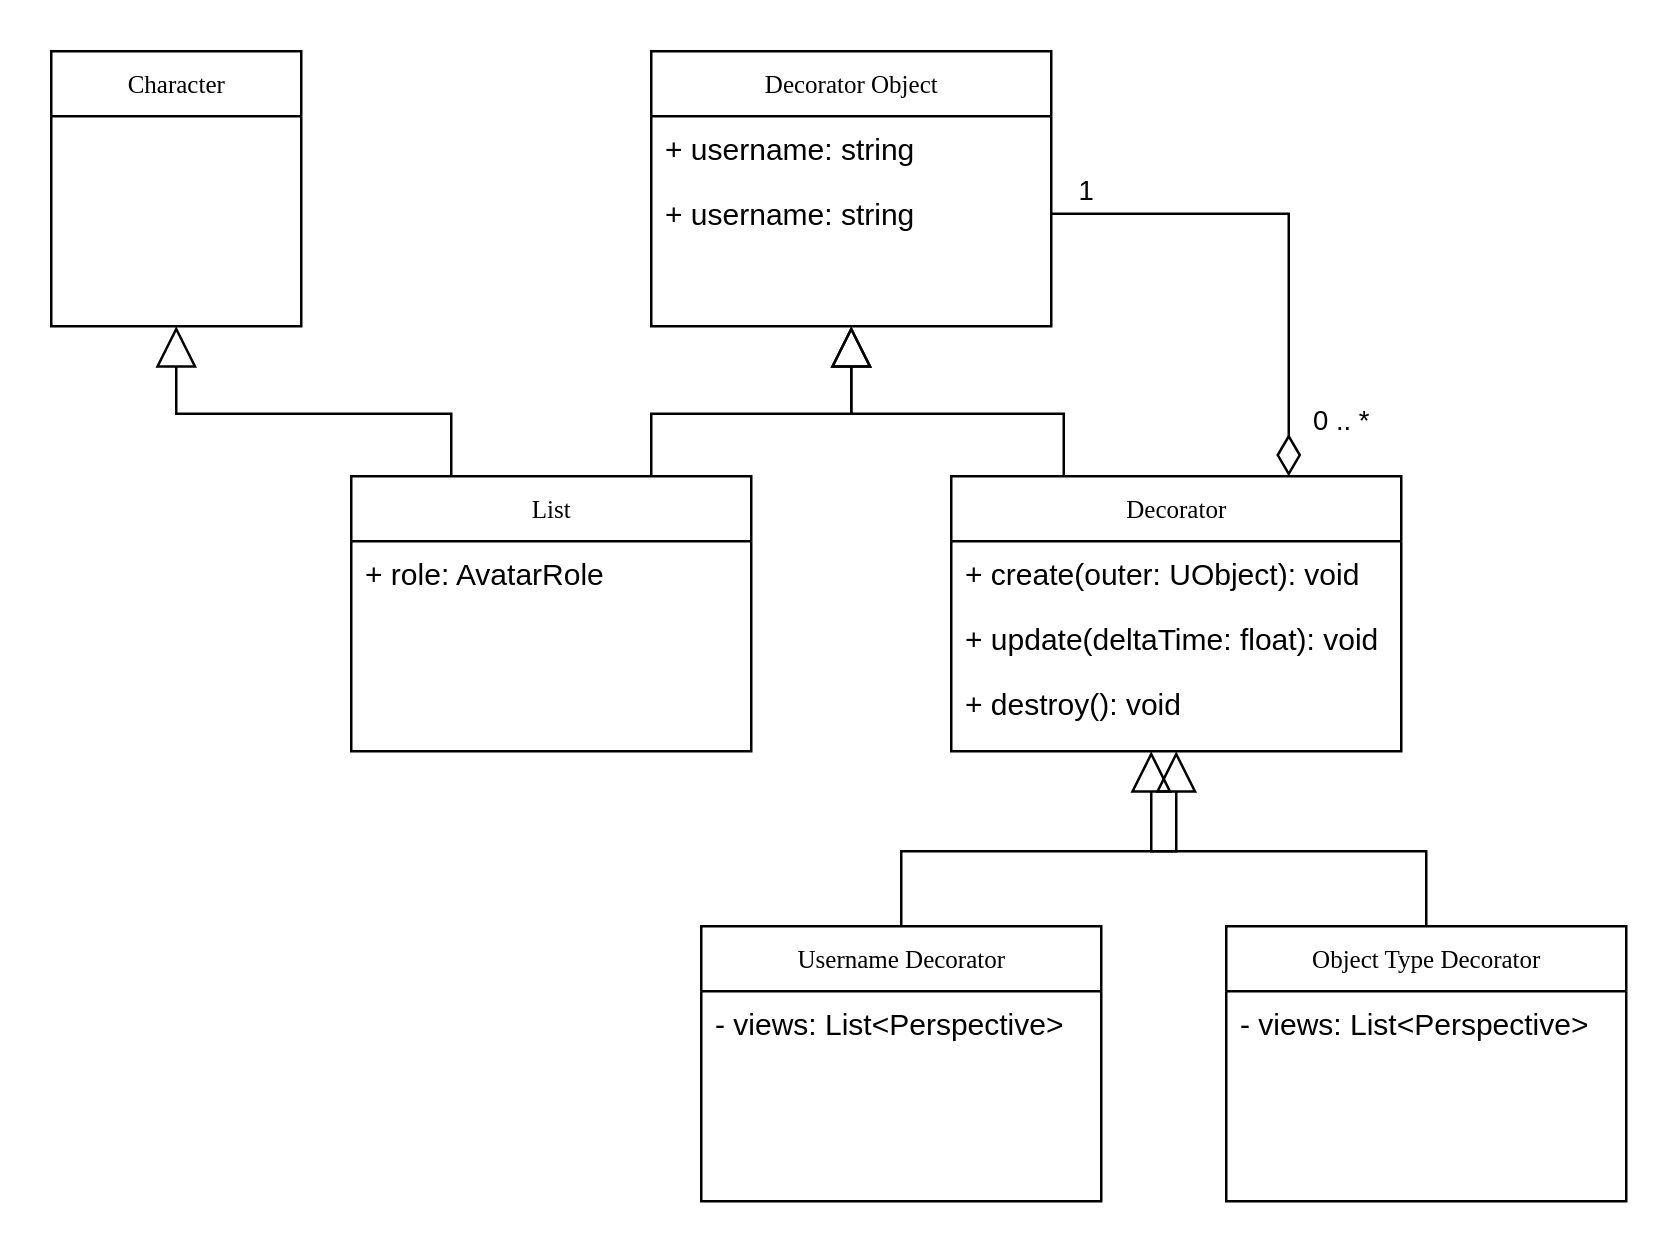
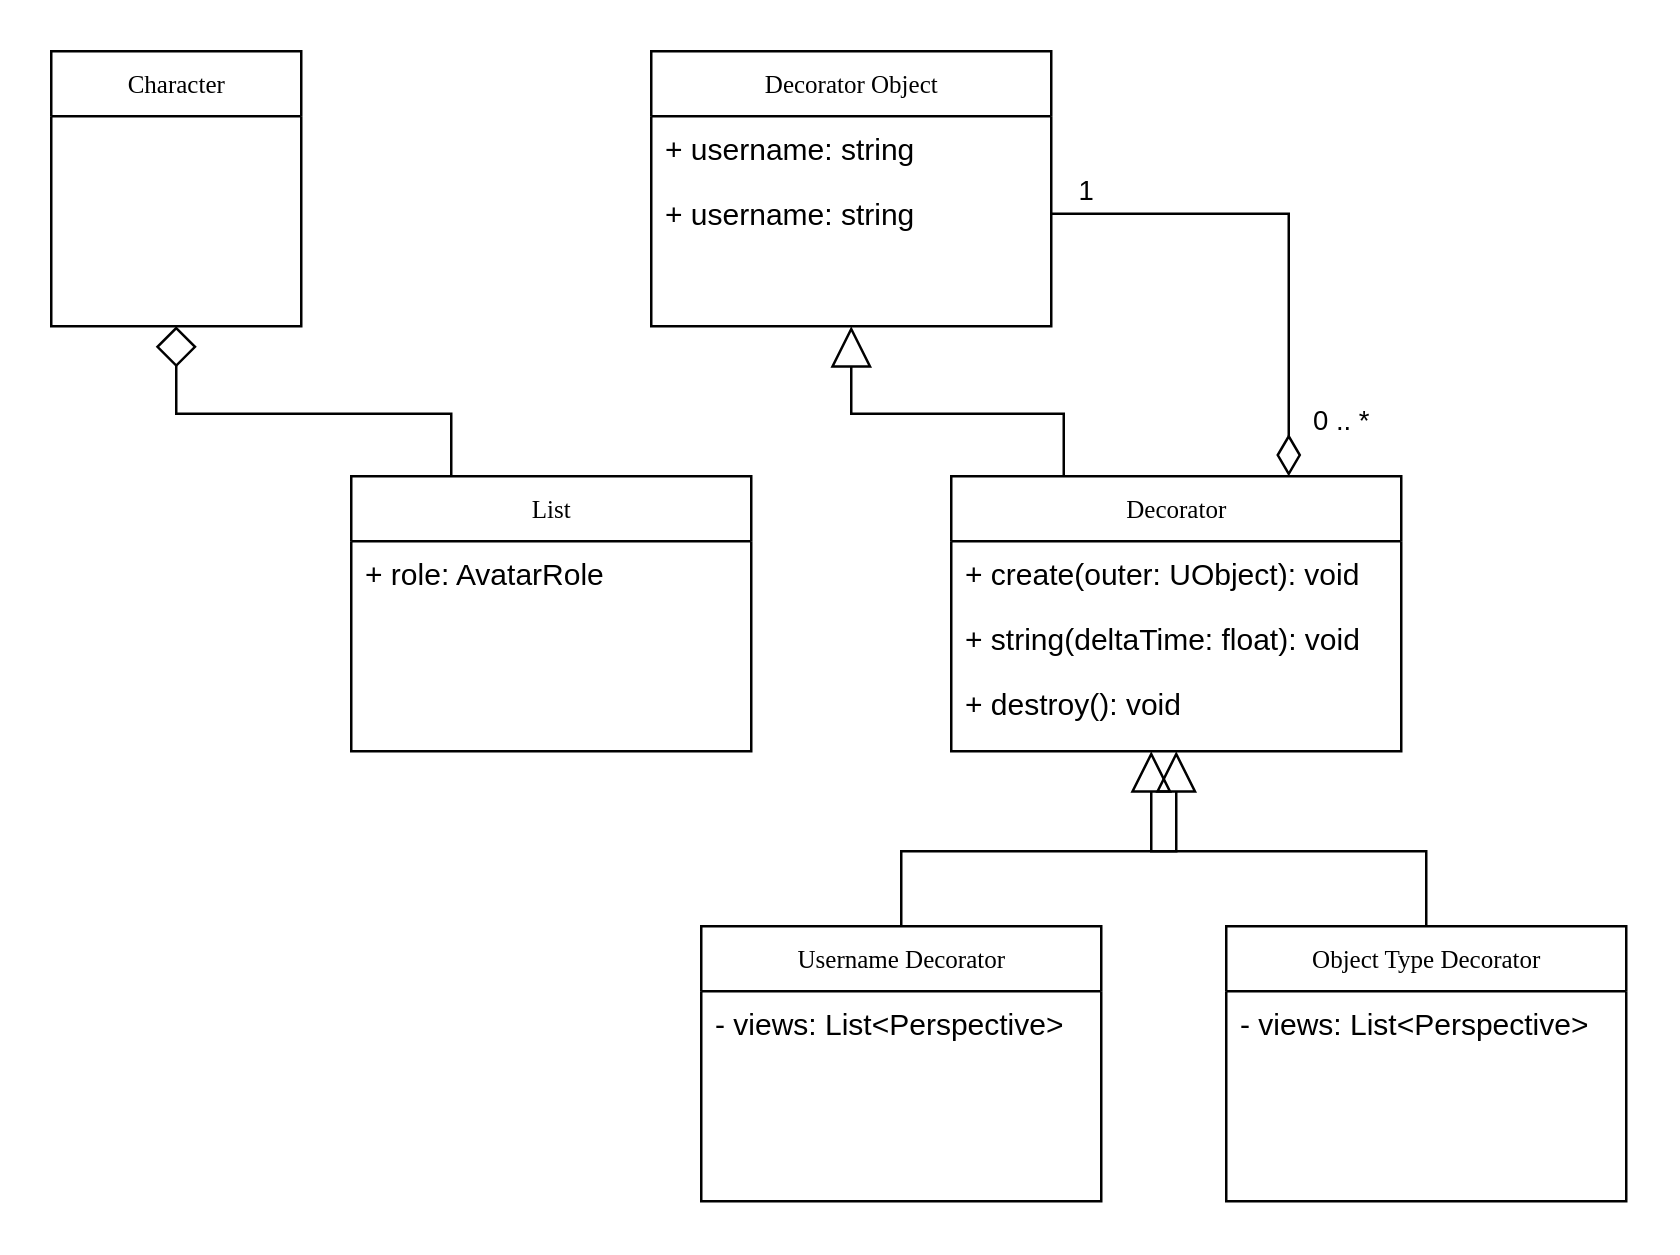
- <mxCell id="14" style="edgeStyle=orthogonalEdgeStyle;rounded=0;orthogonalLoop=1;jettySize=auto;html=1;exitX=0.25;exitY=0;exitDx=0;exitDy=0;entryX=0.5;entryY=1;entryDx=0;entryDy=0;startArrow=none;startFill=0;startSize=14;endArrow=block;endFill=0;endSize=14;" parent="1" source="15" target="20" edge="1"><mxGeometry relative="1" as="geometry" /></mxCell>
+ <mxCell id="14" style="edgeStyle=orthogonalEdgeStyle;rounded=0;orthogonalLoop=1;jettySize=auto;html=1;exitX=0.25;exitY=0;exitDx=0;exitDy=0;entryX=0.5;entryY=1;entryDx=0;entryDy=0;startArrow=none;startFill=0;startSize=14;endArrow=diamond;endFill=0;endSize=14;" parent="1" source="15" target="20" edge="1"><mxGeometry relative="1" as="geometry" /></mxCell>
- <mxCell id="13" style="edgeStyle=orthogonalEdgeStyle;rounded=0;orthogonalLoop=1;jettySize=auto;html=1;entryX=0.5;entryY=1;entryDx=0;entryDy=0;endArrow=block;endFill=0;endSize=14;startSize=14;exitX=0.75;exitY=0;exitDx=0;exitDy=0;" parent="1" source="15" target="10" edge="1"><mxGeometry relative="1" as="geometry" /></mxCell>
- <mxCell id="8" value="+ update(deltaTime: float): void" style="text;html=1;strokeColor=none;fillColor=none;align=left;verticalAlign=top;spacingLeft=4;spacingRight=4;whiteSpace=wrap;overflow=hidden;rotatable=0;points=[[0,0.5],[1,0.5]];portConstraint=eastwest;" parent="6" vertex="1"><mxGeometry y="52" width="180" height="26" as="geometry" /></mxCell>
+ <mxCell id="8" value="+ string(deltaTime: float): void" style="text;html=1;strokeColor=none;fillColor=none;align=left;verticalAlign=top;spacingLeft=4;spacingRight=4;whiteSpace=wrap;overflow=hidden;rotatable=0;points=[[0,0.5],[1,0.5]];portConstraint=eastwest;" parent="6" vertex="1"><mxGeometry y="52" width="180" height="26" as="geometry" /></mxCell>
